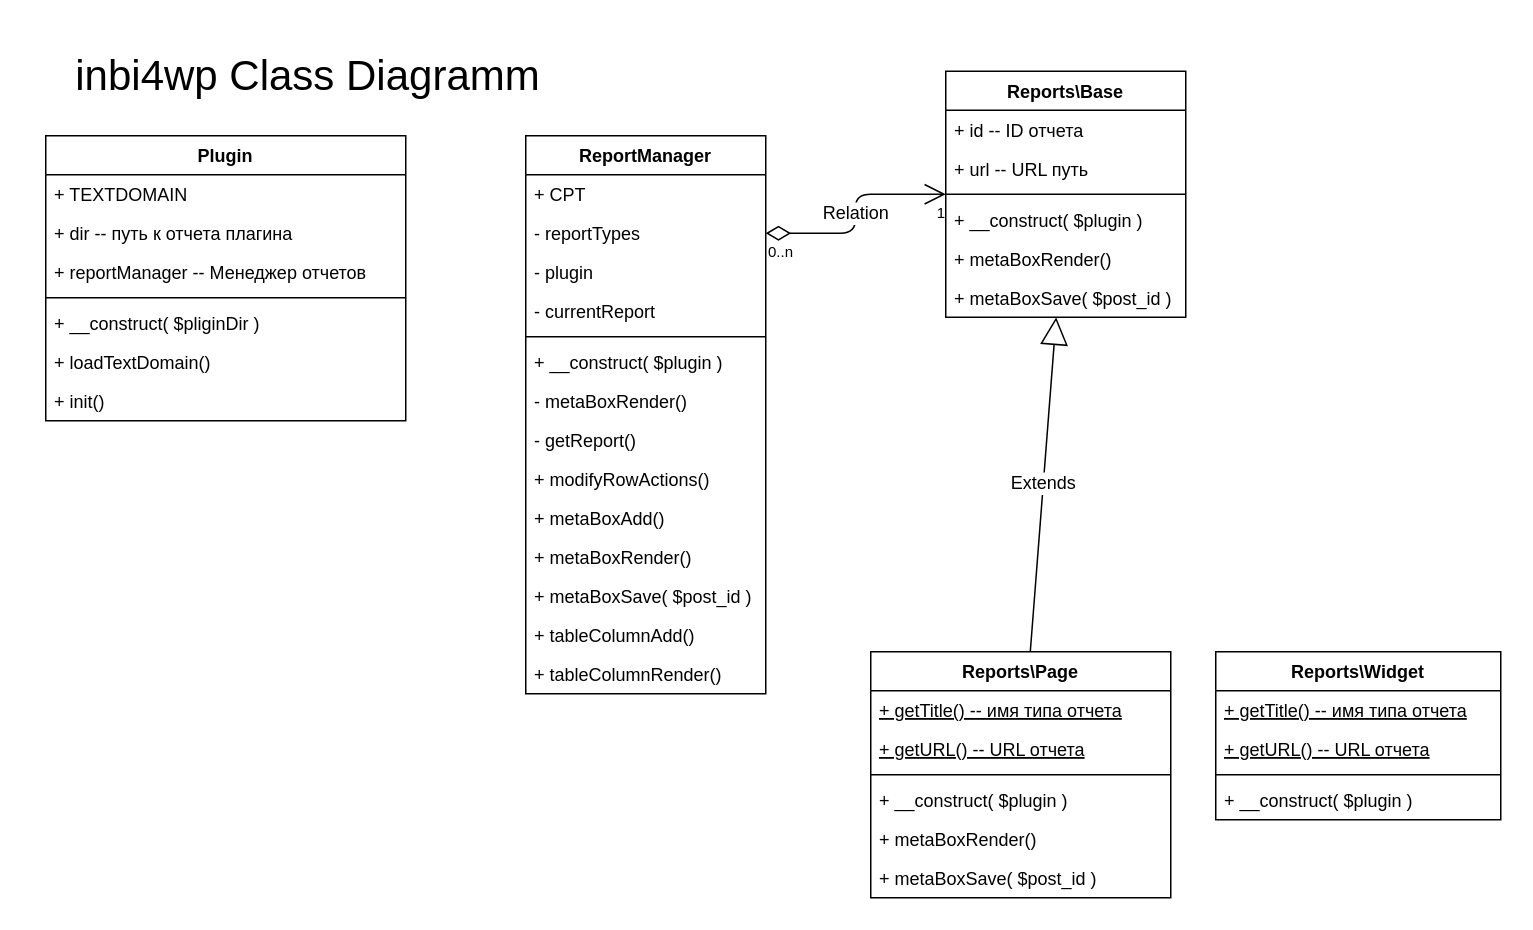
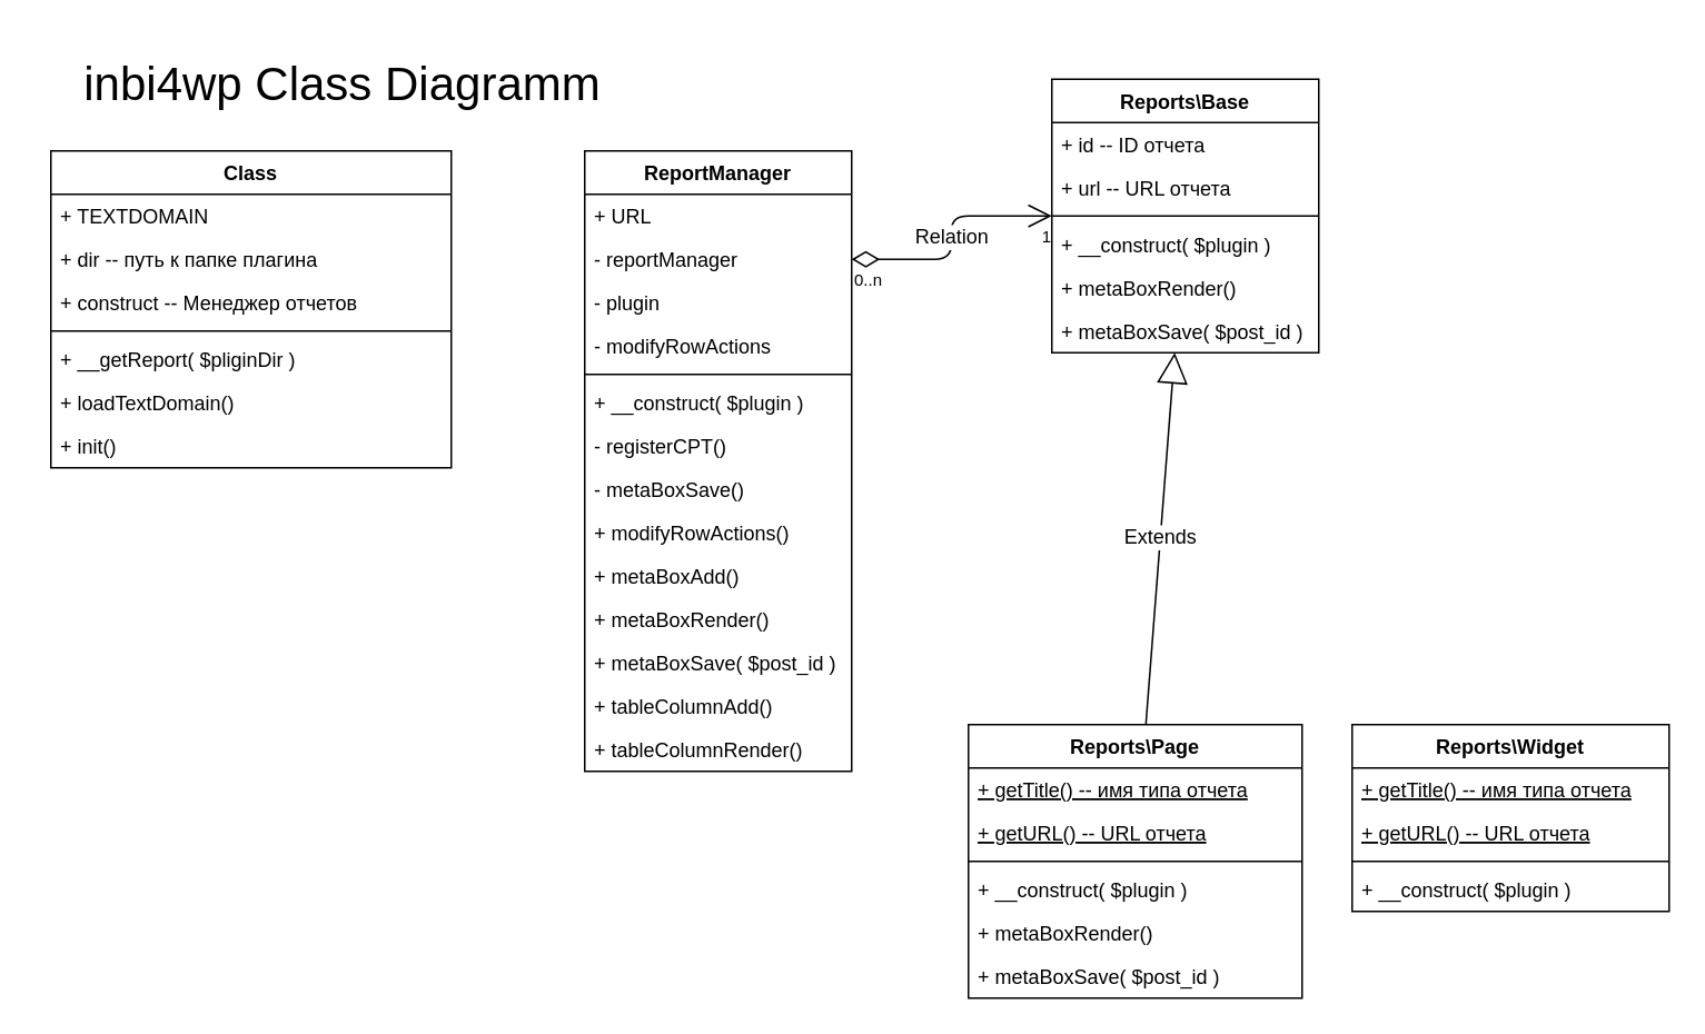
- <mxCell id="3" value="Plugin" style="swimlane;fontStyle=1;align=center;verticalAlign=top;childLayout=stackLayout;horizontal=1;startSize=26;horizontalStack=0;resizeParent=1;resizeParentMax=0;resizeLast=0;collapsible=1;marginBottom=0;fontSize=12;" parent="1" vertex="1"><mxGeometry x="30" y="90" width="240" height="190" as="geometry" /></mxCell>
+ <mxCell id="3" value="Class" style="swimlane;fontStyle=1;align=center;verticalAlign=top;childLayout=stackLayout;horizontal=1;startSize=26;horizontalStack=0;resizeParent=1;resizeParentMax=0;resizeLast=0;collapsible=1;marginBottom=0;fontSize=12;" parent="1" vertex="1"><mxGeometry x="30" y="90" width="240" height="190" as="geometry" /></mxCell>
- <mxCell id="28" value="+ url -- URL путь" style="text;strokeColor=none;fillColor=none;align=left;verticalAlign=top;spacingLeft=4;spacingRight=4;overflow=hidden;rotatable=0;points=[[0,0.5],[1,0.5]];portConstraint=eastwest;" parent="26" vertex="1"><mxGeometry y="52" width="160" height="26" as="geometry" /></mxCell>
+ <mxCell id="28" value="+ url -- URL отчета" style="text;strokeColor=none;fillColor=none;align=left;verticalAlign=top;spacingLeft=4;spacingRight=4;overflow=hidden;rotatable=0;points=[[0,0.5],[1,0.5]];portConstraint=eastwest;" parent="26" vertex="1"><mxGeometry y="52" width="160" height="26" as="geometry" /></mxCell>
- <mxCell id="12" value="+ CPT" style="text;strokeColor=none;fillColor=none;align=left;verticalAlign=top;spacingLeft=4;spacingRight=4;overflow=hidden;rotatable=0;points=[[0,0.5],[1,0.5]];portConstraint=eastwest;" parent="11" vertex="1"><mxGeometry y="26" width="160" height="26" as="geometry" /></mxCell>
+ <mxCell id="12" value="+ URL" style="text;strokeColor=none;fillColor=none;align=left;verticalAlign=top;spacingLeft=4;spacingRight=4;overflow=hidden;rotatable=0;points=[[0,0.5],[1,0.5]];portConstraint=eastwest;" parent="11" vertex="1"><mxGeometry y="26" width="160" height="26" as="geometry" /></mxCell>
- <mxCell id="5" value="+ dir -- путь к отчета плагина" style="text;strokeColor=none;fillColor=none;align=left;verticalAlign=top;spacingLeft=4;spacingRight=4;overflow=hidden;rotatable=0;points=[[0,0.5],[1,0.5]];portConstraint=eastwest;" parent="3" vertex="1"><mxGeometry y="52" width="240" height="26" as="geometry" /></mxCell>
+ <mxCell id="5" value="+ dir -- путь к папке плагина" style="text;strokeColor=none;fillColor=none;align=left;verticalAlign=top;spacingLeft=4;spacingRight=4;overflow=hidden;rotatable=0;points=[[0,0.5],[1,0.5]];portConstraint=eastwest;" parent="3" vertex="1"><mxGeometry y="52" width="240" height="26" as="geometry" /></mxCell>
- <mxCell id="13" value="- reportTypes&#10;" style="text;strokeColor=none;fillColor=none;align=left;verticalAlign=top;spacingLeft=4;spacingRight=4;overflow=hidden;rotatable=0;points=[[0,0.5],[1,0.5]];portConstraint=eastwest;" parent="11" vertex="1"><mxGeometry y="52" width="160" height="26" as="geometry" /></mxCell>
+ <mxCell id="13" value="- reportManager&#10;" style="text;strokeColor=none;fillColor=none;align=left;verticalAlign=top;spacingLeft=4;spacingRight=4;overflow=hidden;rotatable=0;points=[[0,0.5],[1,0.5]];portConstraint=eastwest;" parent="11" vertex="1"><mxGeometry y="52" width="160" height="26" as="geometry" /></mxCell>
- <mxCell id="6" value="+ reportManager -- Менеджер отчетов" style="text;strokeColor=none;fillColor=none;align=left;verticalAlign=top;spacingLeft=4;spacingRight=4;overflow=hidden;rotatable=0;points=[[0,0.5],[1,0.5]];portConstraint=eastwest;" parent="3" vertex="1"><mxGeometry y="78" width="240" height="26" as="geometry" /></mxCell>
+ <mxCell id="6" value="+ construct -- Менеджер отчетов" style="text;strokeColor=none;fillColor=none;align=left;verticalAlign=top;spacingLeft=4;spacingRight=4;overflow=hidden;rotatable=0;points=[[0,0.5],[1,0.5]];portConstraint=eastwest;" parent="3" vertex="1"><mxGeometry y="78" width="240" height="26" as="geometry" /></mxCell>
- <mxCell id="15" value="- currentReport&#10;" style="text;strokeColor=none;fillColor=none;align=left;verticalAlign=top;spacingLeft=4;spacingRight=4;overflow=hidden;rotatable=0;points=[[0,0.5],[1,0.5]];portConstraint=eastwest;" parent="11" vertex="1"><mxGeometry y="104" width="160" height="26" as="geometry" /></mxCell>
+ <mxCell id="15" value="- modifyRowActions&#10;" style="text;strokeColor=none;fillColor=none;align=left;verticalAlign=top;spacingLeft=4;spacingRight=4;overflow=hidden;rotatable=0;points=[[0,0.5],[1,0.5]];portConstraint=eastwest;" parent="11" vertex="1"><mxGeometry y="104" width="160" height="26" as="geometry" /></mxCell>
- <mxCell id="8" value="+ __construct( $pliginDir )&#10;" style="text;strokeColor=none;fillColor=none;align=left;verticalAlign=top;spacingLeft=4;spacingRight=4;overflow=hidden;rotatable=0;points=[[0,0.5],[1,0.5]];portConstraint=eastwest;" parent="3" vertex="1"><mxGeometry y="112" width="240" height="26" as="geometry" /></mxCell>
+ <mxCell id="8" value="+ __getReport( $pliginDir )&#10;" style="text;strokeColor=none;fillColor=none;align=left;verticalAlign=top;spacingLeft=4;spacingRight=4;overflow=hidden;rotatable=0;points=[[0,0.5],[1,0.5]];portConstraint=eastwest;" parent="3" vertex="1"><mxGeometry y="112" width="240" height="26" as="geometry" /></mxCell>
- <mxCell id="18" value="- metaBoxRender()&#10;" style="text;strokeColor=none;fillColor=none;align=left;verticalAlign=top;spacingLeft=4;spacingRight=4;overflow=hidden;rotatable=0;points=[[0,0.5],[1,0.5]];portConstraint=eastwest;" parent="11" vertex="1"><mxGeometry y="164" width="160" height="26" as="geometry" /></mxCell>
+ <mxCell id="18" value="- registerCPT()&#10;" style="text;strokeColor=none;fillColor=none;align=left;verticalAlign=top;spacingLeft=4;spacingRight=4;overflow=hidden;rotatable=0;points=[[0,0.5],[1,0.5]];portConstraint=eastwest;" parent="11" vertex="1"><mxGeometry y="164" width="160" height="26" as="geometry" /></mxCell>
- <mxCell id="19" value="- getReport()" style="text;strokeColor=none;fillColor=none;align=left;verticalAlign=top;spacingLeft=4;spacingRight=4;overflow=hidden;rotatable=0;points=[[0,0.5],[1,0.5]];portConstraint=eastwest;" parent="11" vertex="1"><mxGeometry y="190" width="160" height="26" as="geometry" /></mxCell>
+ <mxCell id="19" value="- metaBoxSave()" style="text;strokeColor=none;fillColor=none;align=left;verticalAlign=top;spacingLeft=4;spacingRight=4;overflow=hidden;rotatable=0;points=[[0,0.5],[1,0.5]];portConstraint=eastwest;" parent="11" vertex="1"><mxGeometry y="190" width="160" height="26" as="geometry" /></mxCell>
